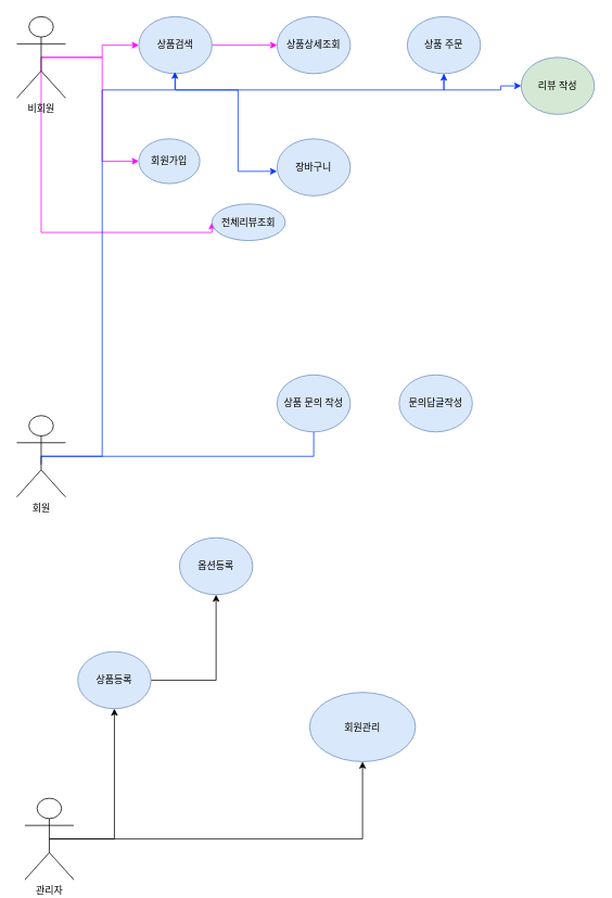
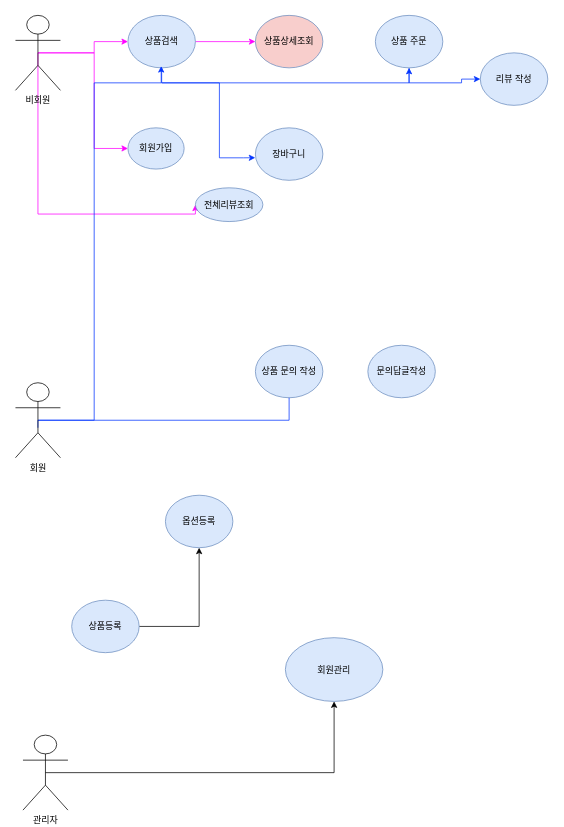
- <mxCell id="21" value="상품상세조회" style="ellipse;whiteSpace=wrap;html=1;fillColor=#dae8fc;strokeColor=#6c8ebf;" vertex="1" parent="1"><mxGeometry x="340" y="20" width="90" height="70" as="geometry" /></mxCell>
+ <mxCell id="21" value="상품상세조회" style="ellipse;whiteSpace=wrap;html=1;fillColor=#f8cecc;strokeColor=#6c8ebf;" vertex="1" parent="1"><mxGeometry x="340" y="20" width="90" height="70" as="geometry" /></mxCell>
- <mxCell id="12" value="리뷰 작성" style="ellipse;whiteSpace=wrap;html=1;fillColor=#d5e8d4;strokeColor=#6c8ebf;verticalAlign=middle;" vertex="1" parent="1"><mxGeometry x="640" y="70" width="90" height="70" as="geometry" /></mxCell>
+ <mxCell id="12" value="리뷰 작성" style="ellipse;whiteSpace=wrap;html=1;fillColor=#dae8fc;strokeColor=#6c8ebf;verticalAlign=middle;" vertex="1" parent="1"><mxGeometry x="640" y="70" width="90" height="70" as="geometry" /></mxCell>
- <mxCell id="23" style="edgeStyle=orthogonalEdgeStyle;rounded=0;orthogonalLoop=1;jettySize=auto;html=1;exitX=0.5;exitY=0.5;exitDx=0;exitDy=0;exitPerimeter=0;entryX=0.5;entryY=1;entryDx=0;entryDy=0;" edge="1" parent="1" source="25" target="15"><mxGeometry relative="1" as="geometry" /></mxCell>
